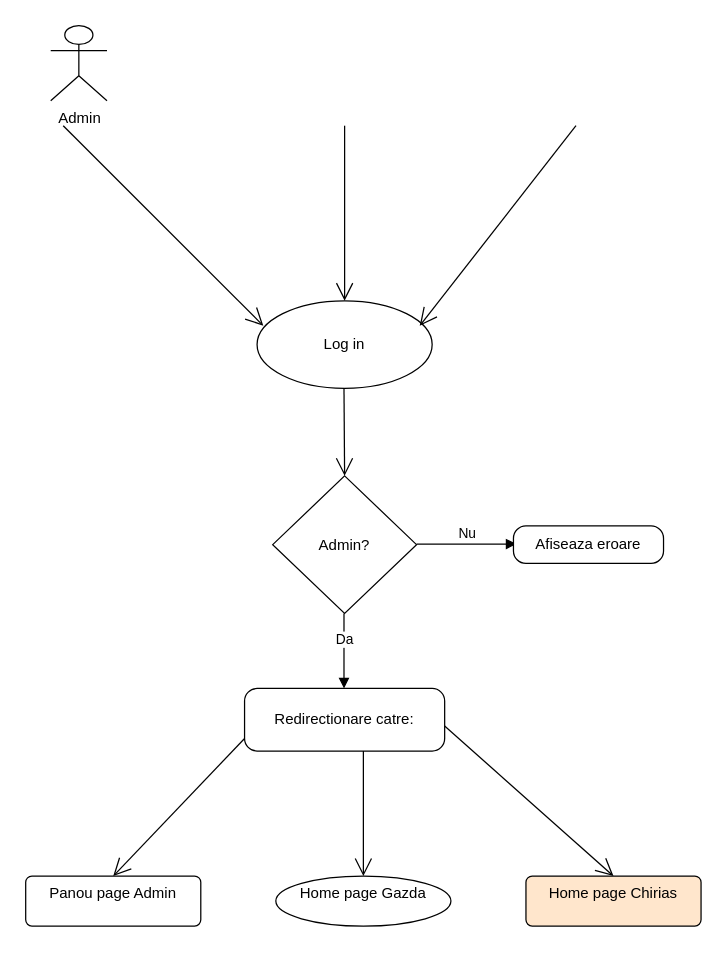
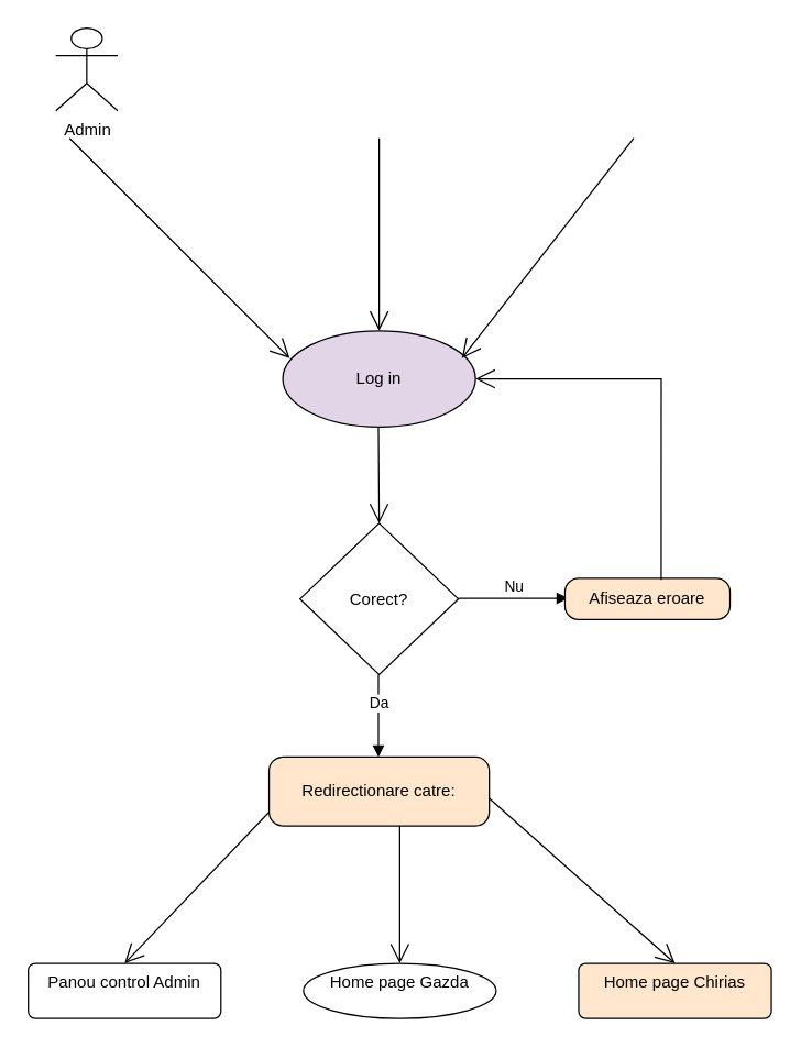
- <mxCell id="3" value="Log in" style="ellipse;whiteSpace=wrap;html=1;" vertex="1" parent="1"><mxGeometry x="205" y="240" width="140" height="70" as="geometry" /></mxCell>
+ <mxCell id="3" value="Log in" style="ellipse;whiteSpace=wrap;html=1;fillColor=#e1d5e7;" vertex="1" parent="1"><mxGeometry x="205" y="240" width="140" height="70" as="geometry" /></mxCell>
+ <mxCell id="12" value="" style="endArrow=open;endFill=1;endSize=12;html=1;rounded=0;exitX=0.583;exitY=0.033;exitDx=0;exitDy=0;exitPerimeter=0;entryX=1;entryY=0.5;entryDx=0;entryDy=0;" edge="1" parent="1" source="11" target="3"><mxGeometry width="160" relative="1" as="geometry"><mxPoint x="420" y="320" as="sourcePoint" /><mxPoint x="580" y="320" as="targetPoint" /><Array as="points"><mxPoint x="480" y="275" /></Array></mxGeometry></mxCell>
- <mxCell id="11" value="Afiseaza eroare" style="html=1;dashed=0;rounded=1;absoluteArcSize=1;arcSize=20;verticalAlign=middle;align=center;whiteSpace=wrap;" vertex="1" parent="1"><mxGeometry x="410" y="420" width="120" height="30" as="geometry" /></mxCell>
+ <mxCell id="11" value="Afiseaza eroare" style="html=1;dashed=0;rounded=1;absoluteArcSize=1;arcSize=20;verticalAlign=middle;align=center;whiteSpace=wrap;fillColor=#ffe6cc;" vertex="1" parent="1"><mxGeometry x="410" y="420" width="120" height="30" as="geometry" /></mxCell>
- <mxCell id="7" value="Admin?" style="rhombus;" vertex="1" parent="1"><mxGeometry x="217.5" y="380" width="115" height="110" as="geometry" /></mxCell>
+ <mxCell id="7" value="Corect?" style="rhombus;" vertex="1" parent="1"><mxGeometry x="217.5" y="380" width="115" height="110" as="geometry" /></mxCell>
- <mxCell id="13" value="Redirectionare catre:" style="html=1;dashed=0;rounded=1;absoluteArcSize=1;arcSize=20;verticalAlign=middle;align=center;whiteSpace=wrap;" vertex="1" parent="1"><mxGeometry x="195" y="550" width="160" height="50" as="geometry" /></mxCell>
+ <mxCell id="13" value="Redirectionare catre:" style="html=1;dashed=0;rounded=1;absoluteArcSize=1;arcSize=20;verticalAlign=middle;align=center;whiteSpace=wrap;fillColor=#ffe6cc;" vertex="1" parent="1"><mxGeometry x="195" y="550" width="160" height="50" as="geometry" /></mxCell>
- <mxCell id="14" value="Panou page Admin" style="html=1;align=center;verticalAlign=top;rounded=1;absoluteArcSize=1;arcSize=10;dashed=0;whiteSpace=wrap;" vertex="1" parent="1"><mxGeometry x="20" y="700" width="140" height="40" as="geometry" /></mxCell>
+ <mxCell id="14" value="Panou control Admin" style="html=1;align=center;verticalAlign=top;rounded=1;absoluteArcSize=1;arcSize=10;dashed=0;whiteSpace=wrap;" vertex="1" parent="1"><mxGeometry x="20" y="700" width="140" height="40" as="geometry" /></mxCell>
